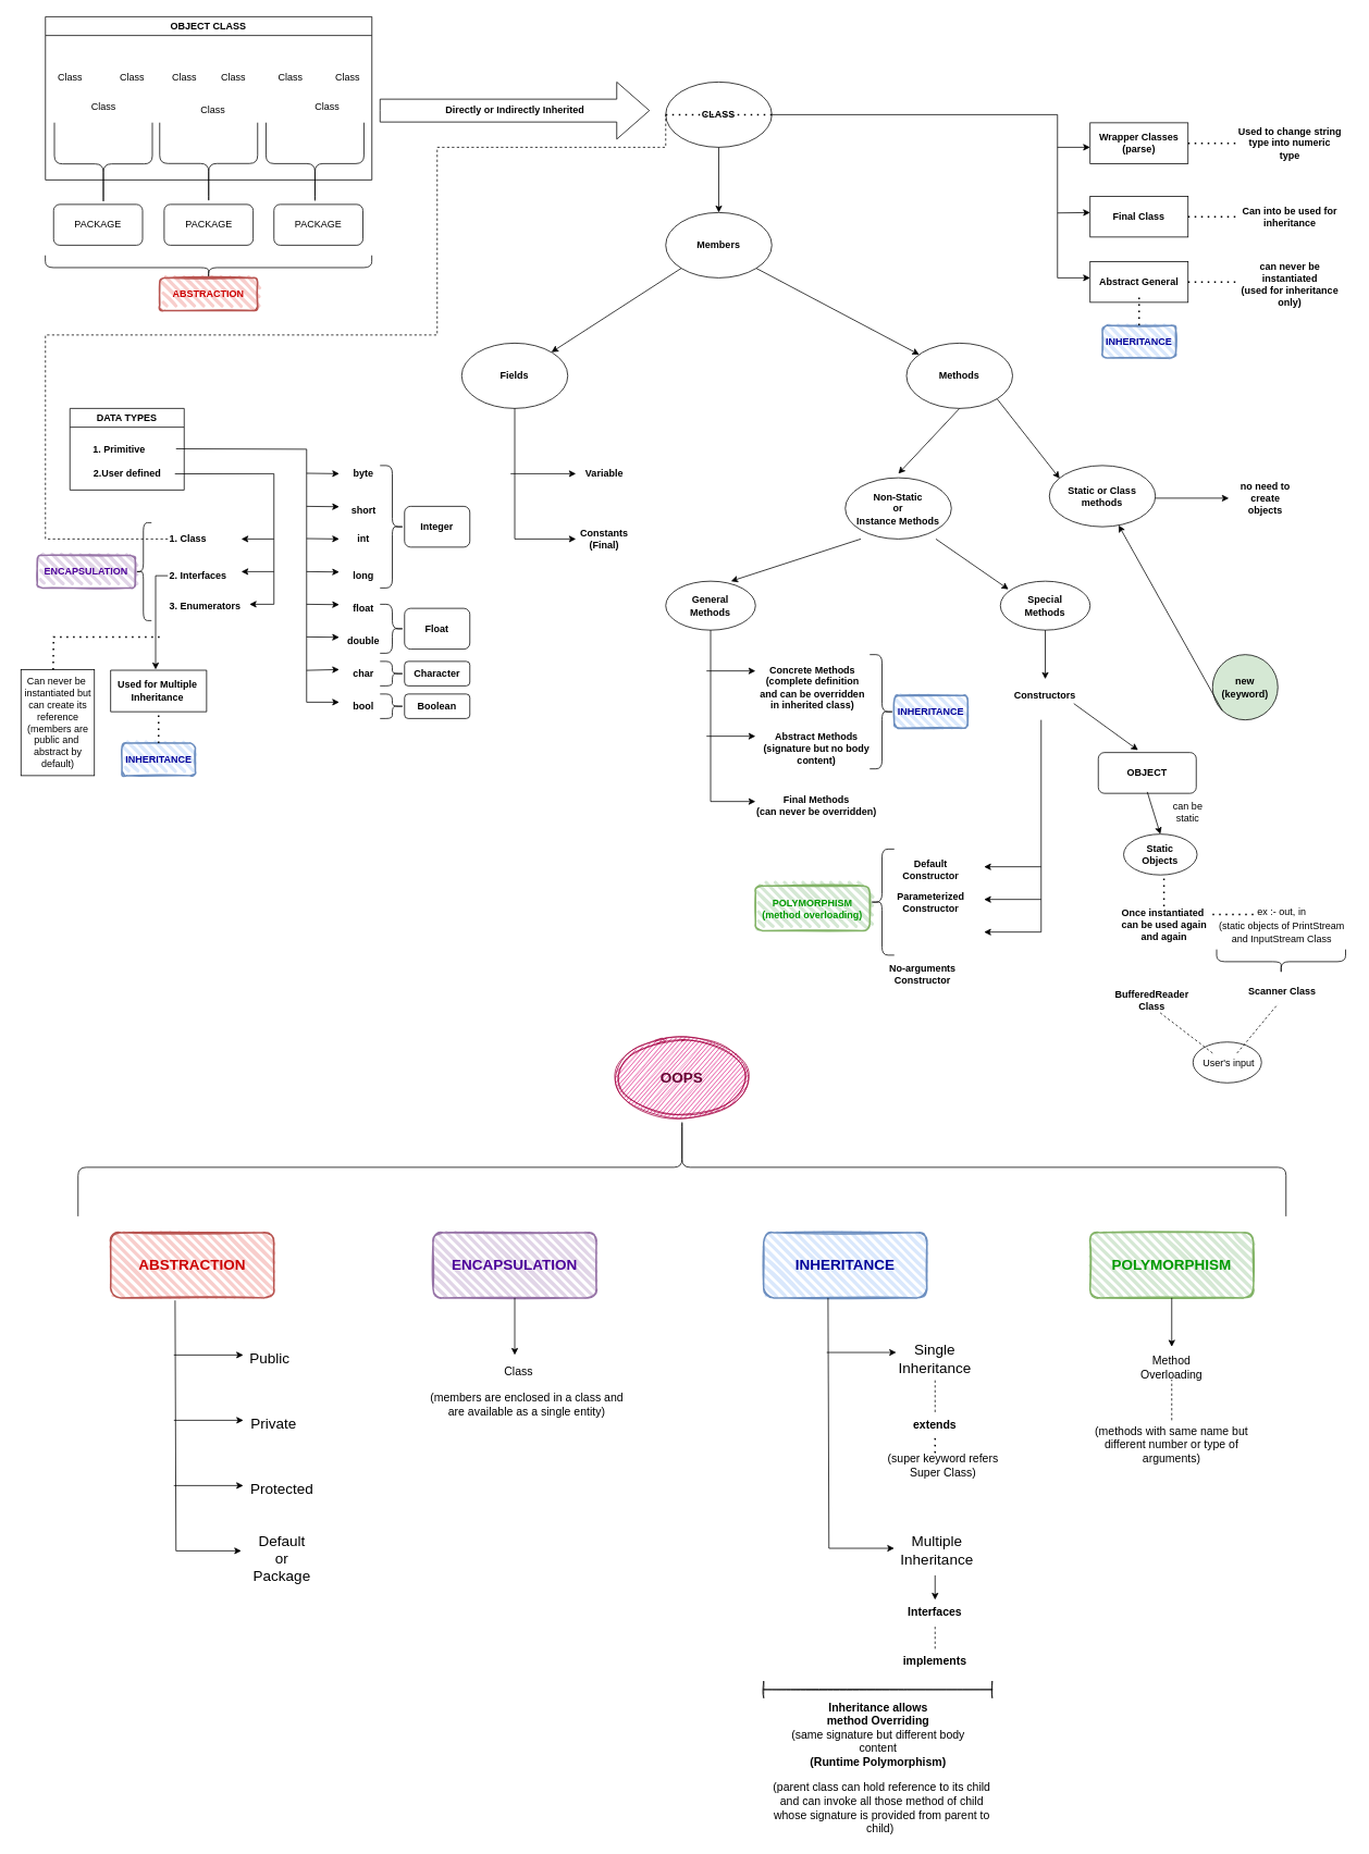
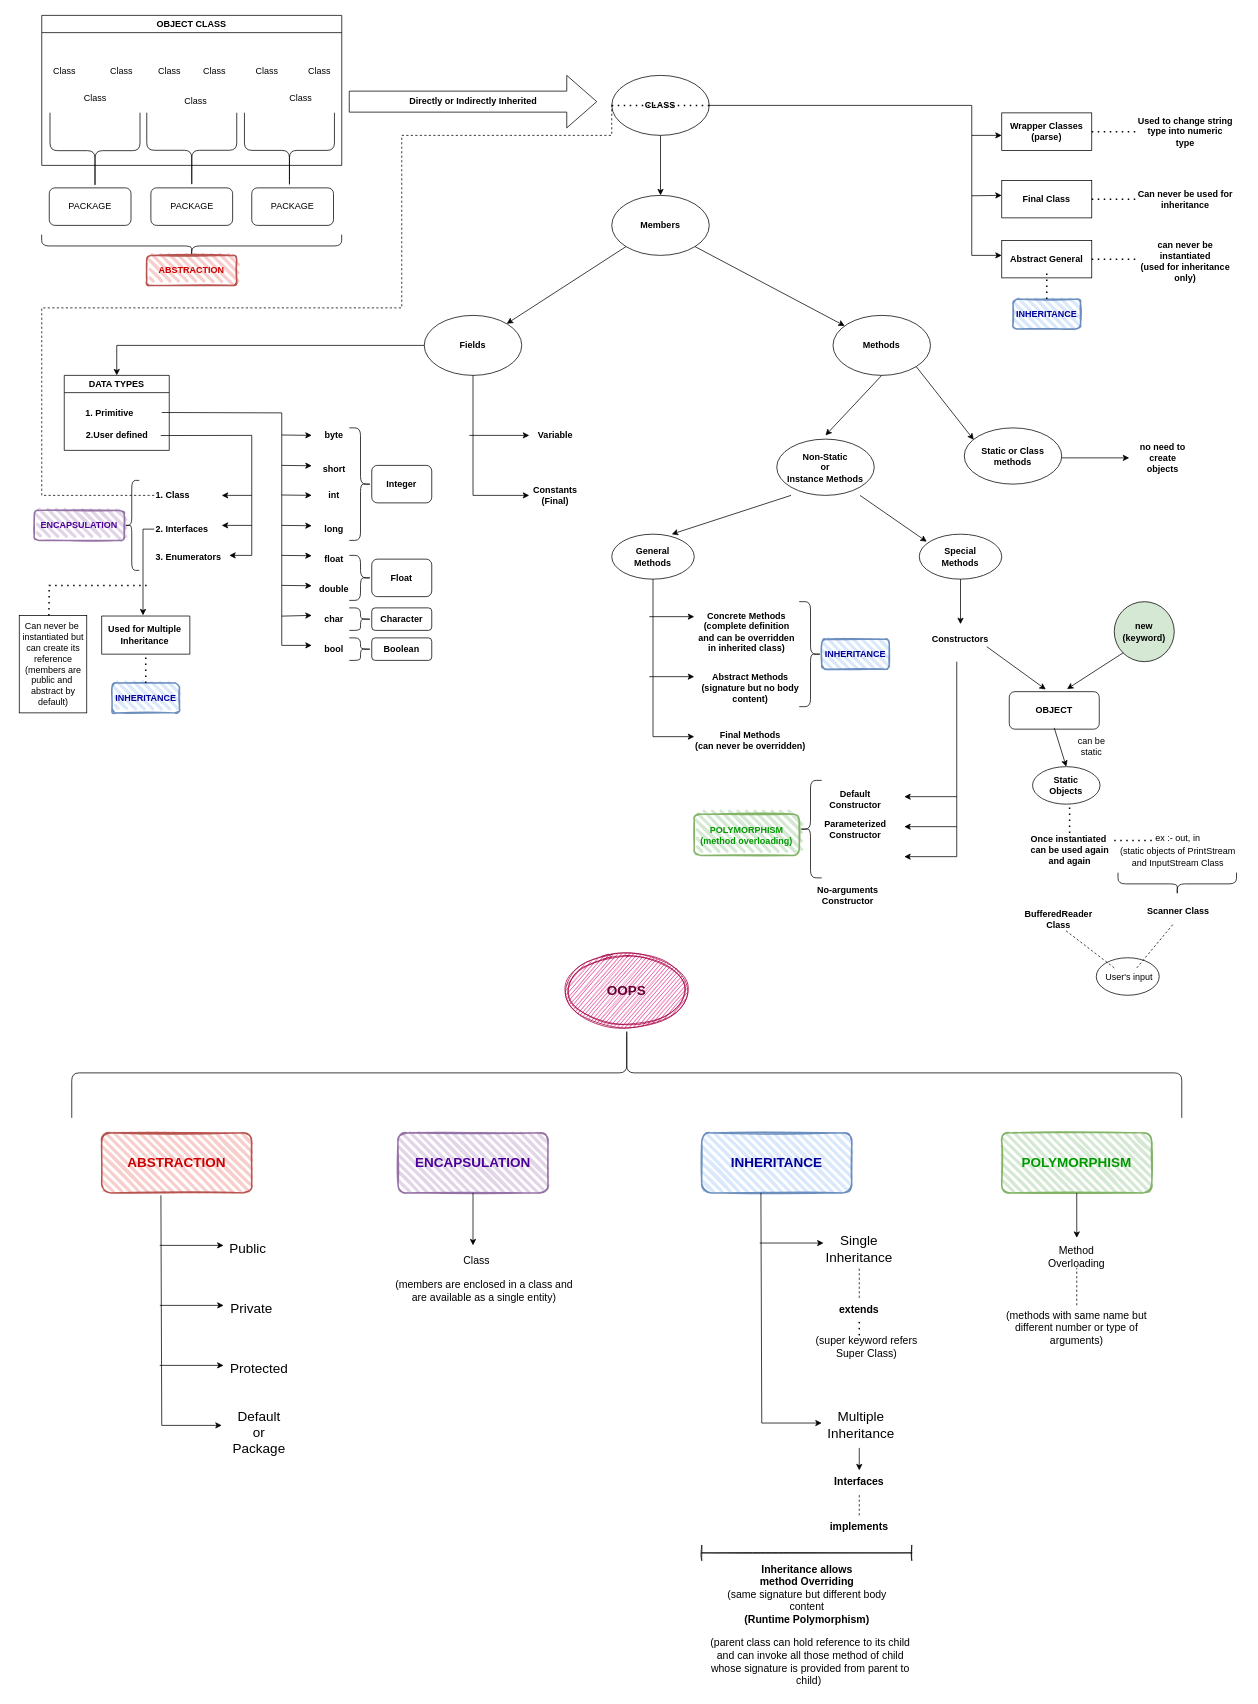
- <mxCell id="116" value="Can into be used for inheritance" style="text;html=1;strokeColor=none;fillColor=none;align=center;verticalAlign=middle;whiteSpace=wrap;rounded=0;fontColor=#000000;fontStyle=1" vertex="1" parent="1"><mxGeometry x="1515" y="237.5" width="130" height="55" as="geometry" /></mxCell>
+ <mxCell id="116" value="Can never be used for inheritance" style="text;html=1;strokeColor=none;fillColor=none;align=center;verticalAlign=middle;whiteSpace=wrap;rounded=0;fontColor=#000000;fontStyle=1" vertex="1" parent="1"><mxGeometry x="1515" y="237.5" width="130" height="55" as="geometry" /></mxCell>
+ <mxCell id="56" value="" style="endArrow=classic;html=1;rounded=0;exitX=0;exitY=0.5;exitDx=0;exitDy=0;entryX=0.5;entryY=0;entryDx=0;entryDy=0;" edge="1" parent="1" source="23" target="57"><mxGeometry width="50" height="50" relative="1" as="geometry"><mxPoint x="515" y="530" as="sourcePoint" /><mxPoint x="255" y="500" as="targetPoint" /><Array as="points"><mxPoint x="155" y="460" /></Array></mxGeometry></mxCell>
- <mxCell id="53" value="" style="endArrow=classic;html=1;rounded=0;exitX=0;exitY=1;exitDx=0;exitDy=0;" edge="1" parent="46" source="52" target="98"><mxGeometry width="50" height="50" relative="1" as="geometry"><mxPoint x="250" y="220" as="sourcePoint" /><mxPoint x="300" y="170" as="targetPoint" /></mxGeometry></mxCell>
+ <mxCell id="53" value="" style="endArrow=classic;html=1;rounded=0;exitX=0;exitY=1;exitDx=0;exitDy=0;entryX=0.642;entryY=-0.07;entryDx=0;entryDy=0;entryPerimeter=0;" edge="1" parent="46" source="52" target="50"><mxGeometry width="50" height="50" relative="1" as="geometry"><mxPoint x="250" y="220" as="sourcePoint" /><mxPoint x="300" y="170" as="targetPoint" /></mxGeometry></mxCell>
